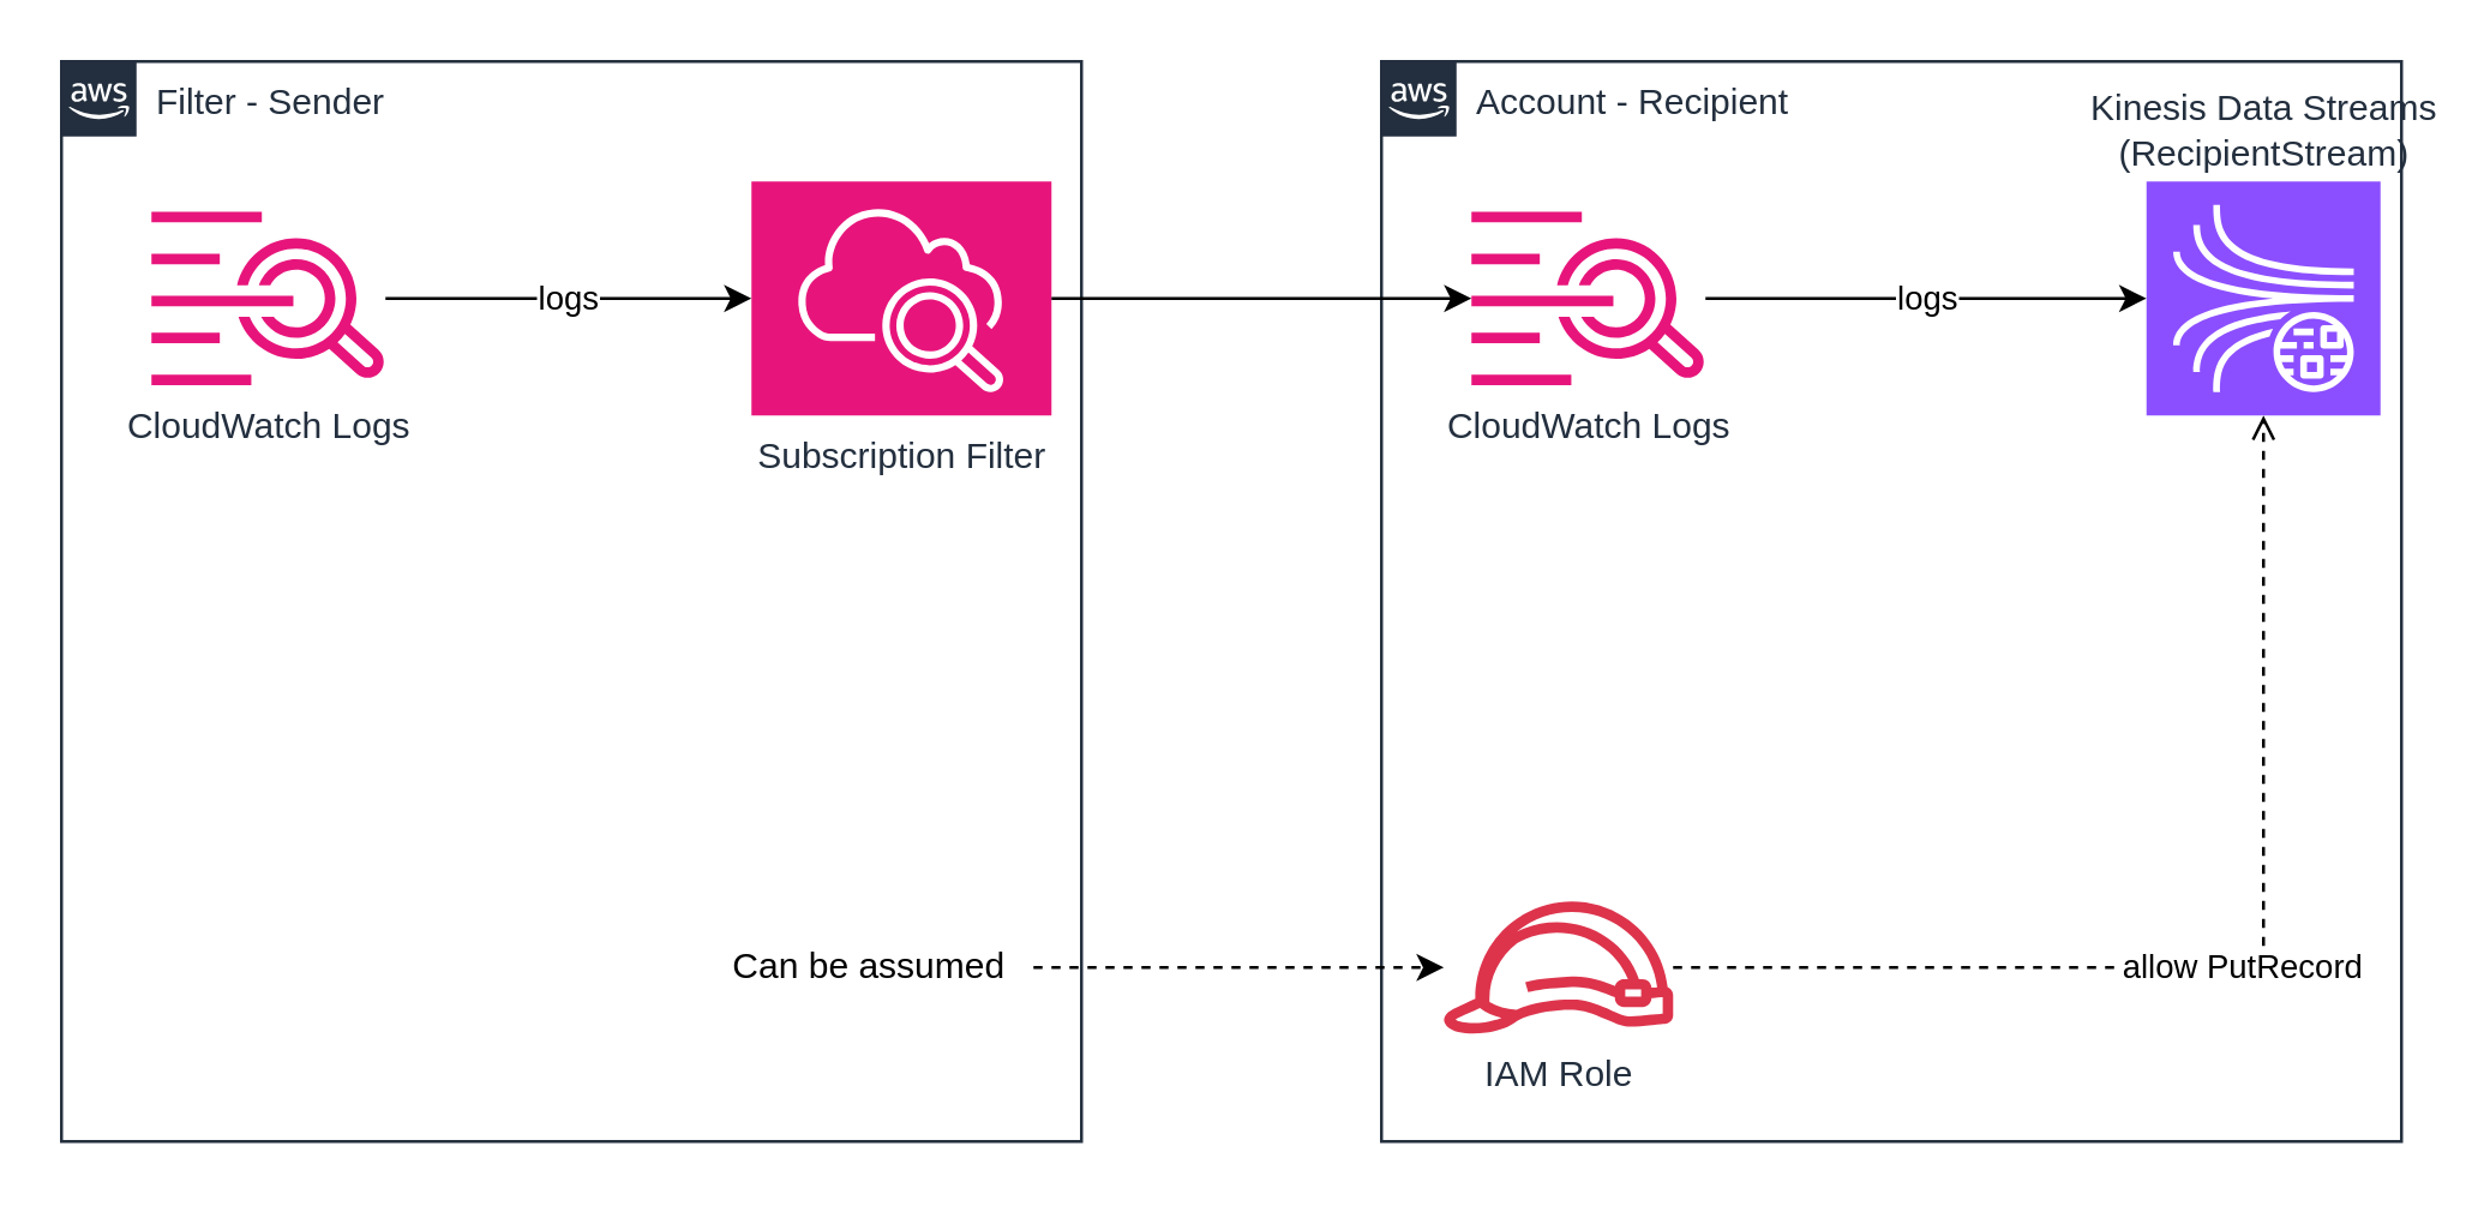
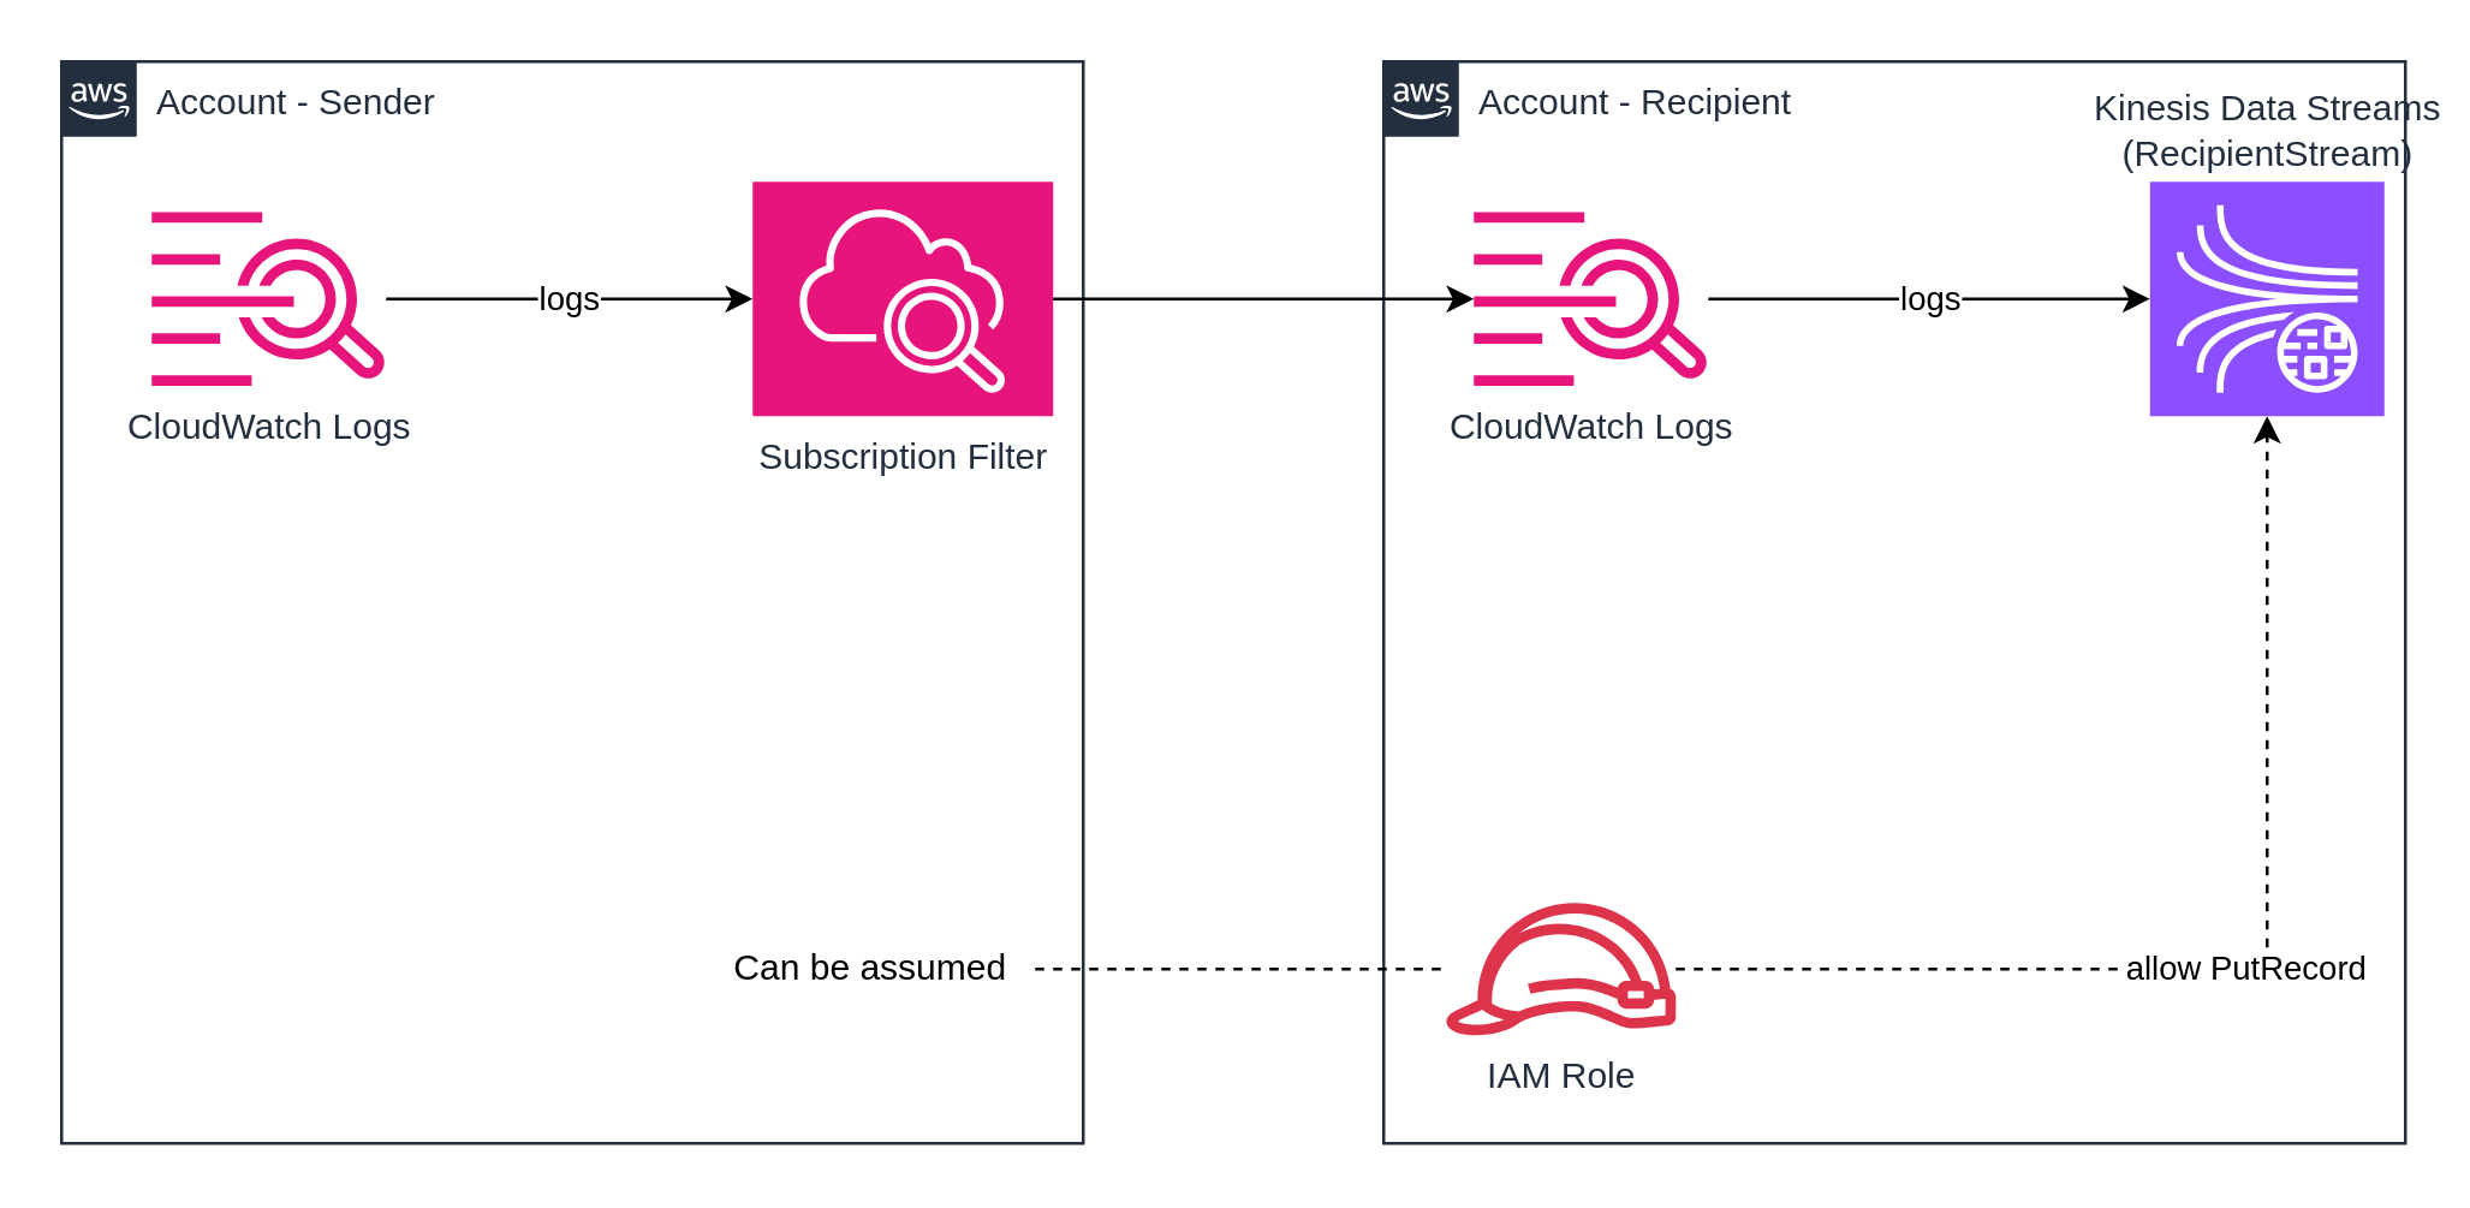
- <mxCell id="2" value="Filter - Sender" style="points=[[0,0],[0.25,0],[0.5,0],[0.75,0],[1,0],[1,0.25],[1,0.5],[1,0.75],[1,1],[0.75,1],[0.5,1],[0.25,1],[0,1],[0,0.75],[0,0.5],[0,0.25]];outlineConnect=0;gradientColor=none;html=1;whiteSpace=wrap;fontSize=12;fontStyle=0;container=1;pointerEvents=0;collapsible=0;recursiveResize=0;shape=mxgraph.aws4.group;grIcon=mxgraph.aws4.group_aws_cloud_alt;strokeColor=#232F3E;fillColor=none;verticalAlign=top;align=left;spacingLeft=30;fontColor=#232F3E;dashed=0;" vertex="1" parent="1"><mxGeometry x="20" y="20" width="340" height="360" as="geometry" /></mxCell>
+ <mxCell id="2" value="Account - Sender" style="points=[[0,0],[0.25,0],[0.5,0],[0.75,0],[1,0],[1,0.25],[1,0.5],[1,0.75],[1,1],[0.75,1],[0.5,1],[0.25,1],[0,1],[0,0.75],[0,0.5],[0,0.25]];outlineConnect=0;gradientColor=none;html=1;whiteSpace=wrap;fontSize=12;fontStyle=0;container=1;pointerEvents=0;collapsible=0;recursiveResize=0;shape=mxgraph.aws4.group;grIcon=mxgraph.aws4.group_aws_cloud_alt;strokeColor=#232F3E;fillColor=none;verticalAlign=top;align=left;spacingLeft=30;fontColor=#232F3E;dashed=0;" vertex="1" parent="1"><mxGeometry x="20" y="20" width="340" height="360" as="geometry" /></mxCell>
- <mxCell id="10" value="allow PutRecord" style="edgeStyle=orthogonalEdgeStyle;rounded=0;orthogonalLoop=1;jettySize=auto;html=1;dashed=1;endArrow=open;" edge="1" parent="7" source="11" target="12"><mxGeometry relative="1" as="geometry" /></mxCell>
+ <mxCell id="10" value="allow PutRecord" style="edgeStyle=orthogonalEdgeStyle;rounded=0;orthogonalLoop=1;jettySize=auto;html=1;dashed=1;" edge="1" parent="7" source="11" target="12"><mxGeometry relative="1" as="geometry" /></mxCell>
- <mxCell id="14" style="edgeStyle=orthogonalEdgeStyle;rounded=0;orthogonalLoop=1;jettySize=auto;html=1;dashed=1;" edge="1" parent="1" source="6" target="11"><mxGeometry relative="1" as="geometry" /></mxCell>
+ <mxCell id="14" style="edgeStyle=orthogonalEdgeStyle;rounded=0;orthogonalLoop=1;jettySize=auto;html=1;dashed=1;endArrow=none;" edge="1" parent="1" source="6" target="11"><mxGeometry relative="1" as="geometry" /></mxCell>
